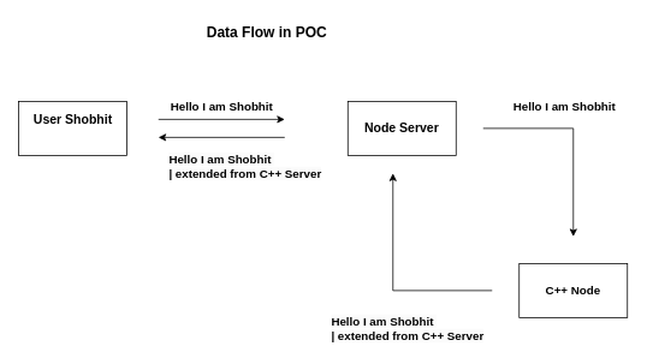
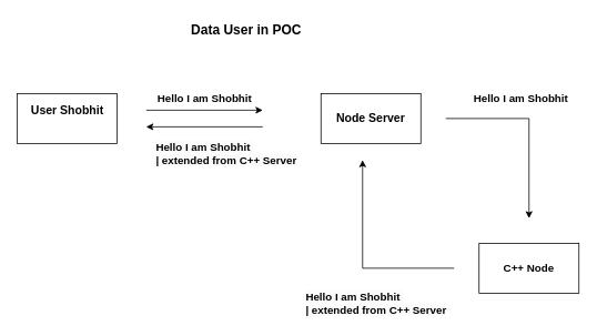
- <mxCell id="14" value="&lt;font style=&quot;font-size: 16px;&quot;&gt;&lt;b&gt;Data Flow in POC&lt;/b&gt;&lt;/font&gt;" style="text;html=1;align=center;verticalAlign=middle;resizable=0;points=[];autosize=1;strokeColor=none;fillColor=none;" vertex="1" parent="1"><mxGeometry x="215" y="20" width="160" height="30" as="geometry" /></mxCell>
+ <mxCell id="14" value="&lt;font style=&quot;font-size: 16px;&quot;&gt;&lt;b&gt;Data User in POC&lt;/b&gt;&lt;/font&gt;" style="text;html=1;align=center;verticalAlign=middle;resizable=0;points=[];autosize=1;strokeColor=none;fillColor=none;" vertex="1" parent="1"><mxGeometry x="215" y="20" width="160" height="30" as="geometry" /></mxCell>
